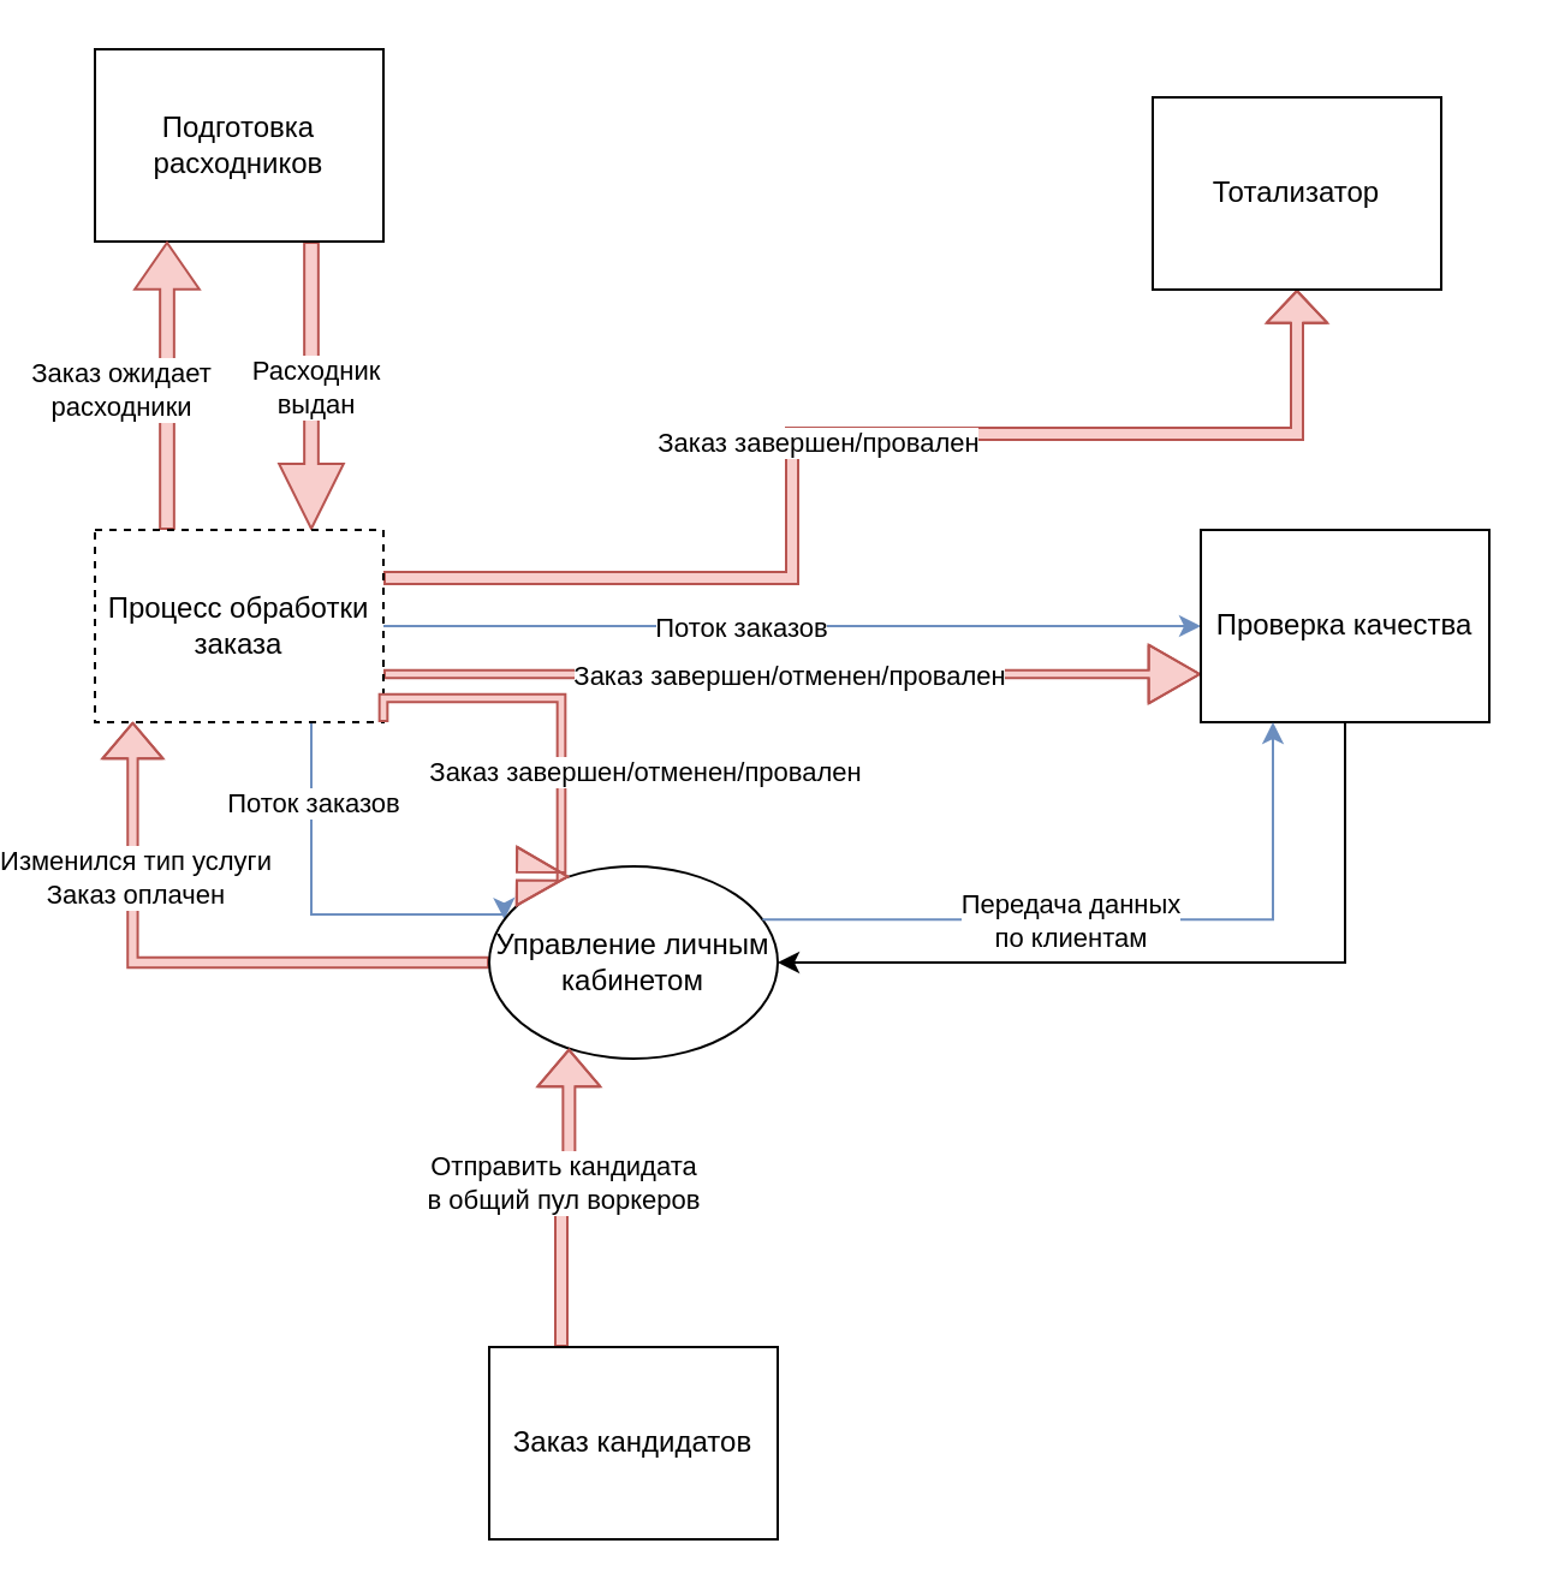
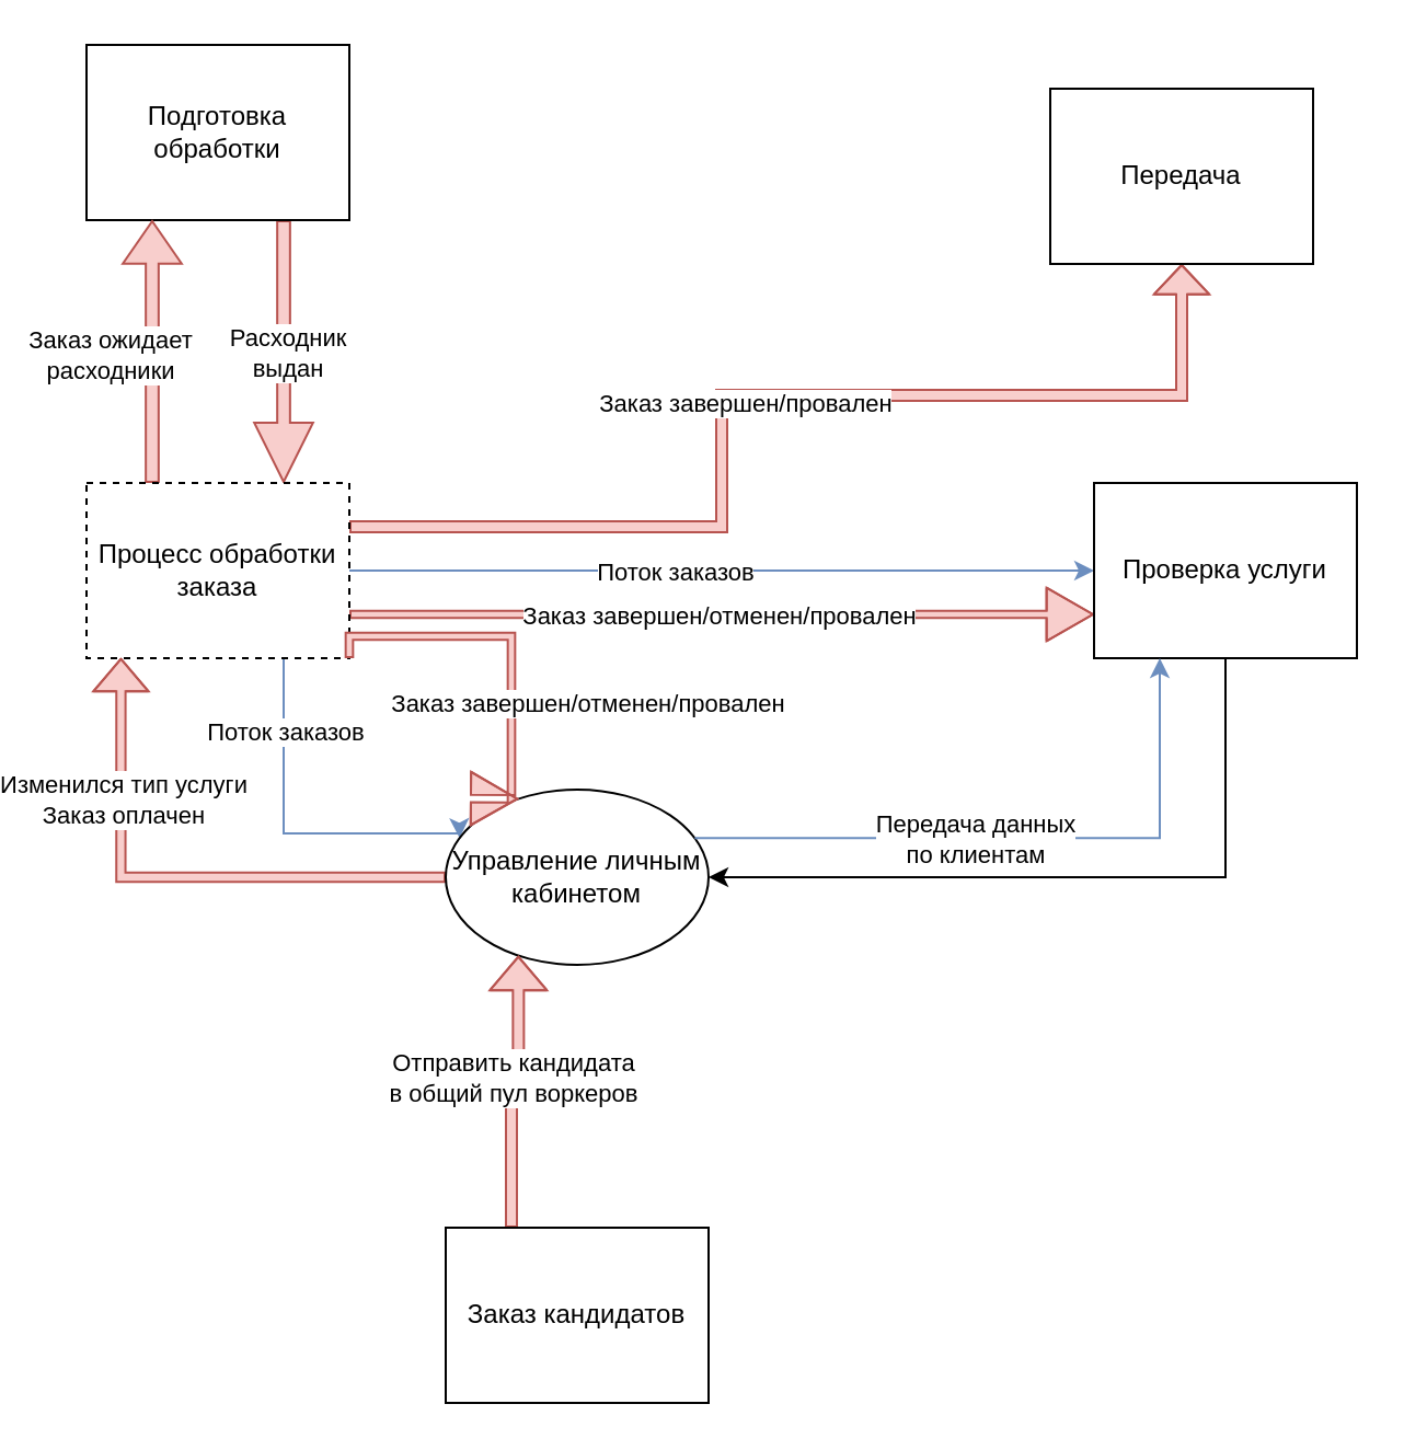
- <mxCell id="6" value="Подготовка расходников" style="rounded=0;whiteSpace=wrap;html=1;" vertex="1" parent="1"><mxGeometry x="20" y="20" width="120" height="80" as="geometry" /></mxCell>
+ <mxCell id="6" value="Подготовка обработки" style="rounded=0;whiteSpace=wrap;html=1;" vertex="1" parent="1"><mxGeometry x="20" y="20" width="120" height="80" as="geometry" /></mxCell>
- <mxCell id="7" value="Тотализатор" style="rounded=0;whiteSpace=wrap;html=1;" vertex="1" parent="1"><mxGeometry x="460" y="40" width="120" height="80" as="geometry" /></mxCell>
+ <mxCell id="7" value="Передача" style="rounded=0;whiteSpace=wrap;html=1;" vertex="1" parent="1"><mxGeometry x="460" y="40" width="120" height="80" as="geometry" /></mxCell>
- <mxCell id="18" value="Проверка качества" style="rounded=0;whiteSpace=wrap;html=1;" vertex="1" parent="1"><mxGeometry x="480" y="220" width="120" height="80" as="geometry" /></mxCell>
+ <mxCell id="18" value="Проверка услуги" style="rounded=0;whiteSpace=wrap;html=1;" vertex="1" parent="1"><mxGeometry x="480" y="220" width="120" height="80" as="geometry" /></mxCell>
